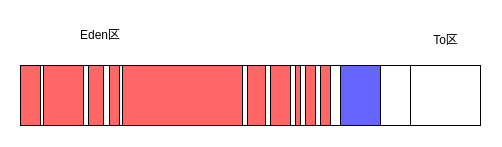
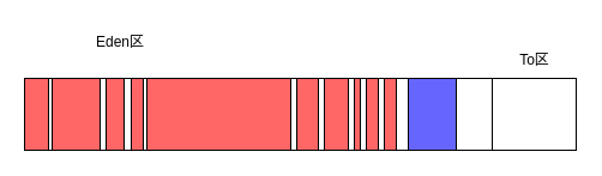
- <mxCell id="6" value="To区" style="text;html=1;strokeColor=none;fillColor=none;align=center;verticalAlign=middle;whiteSpace=wrap;rounded=0;fontColor=#000000;" parent="1" vertex="1"><mxGeometry x="422.5" y="25" width="45" height="30" as="geometry" /></mxCell>
+ <mxCell id="6" value="To区" style="text;html=1;strokeColor=none;fillColor=none;align=center;verticalAlign=middle;whiteSpace=wrap;rounded=0;fontColor=#000000;" parent="1" vertex="1"><mxGeometry x="422.5" y="35" width="45" height="30" as="geometry" /></mxCell>
